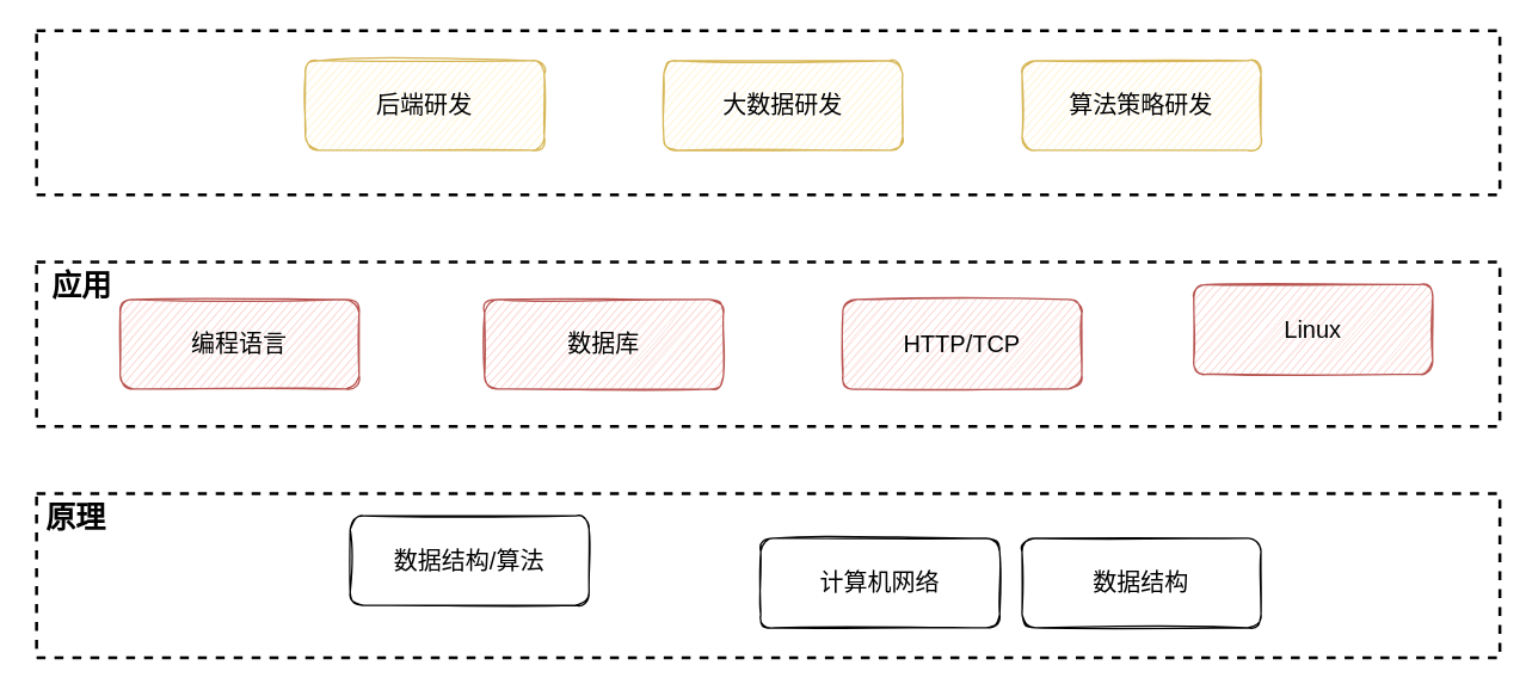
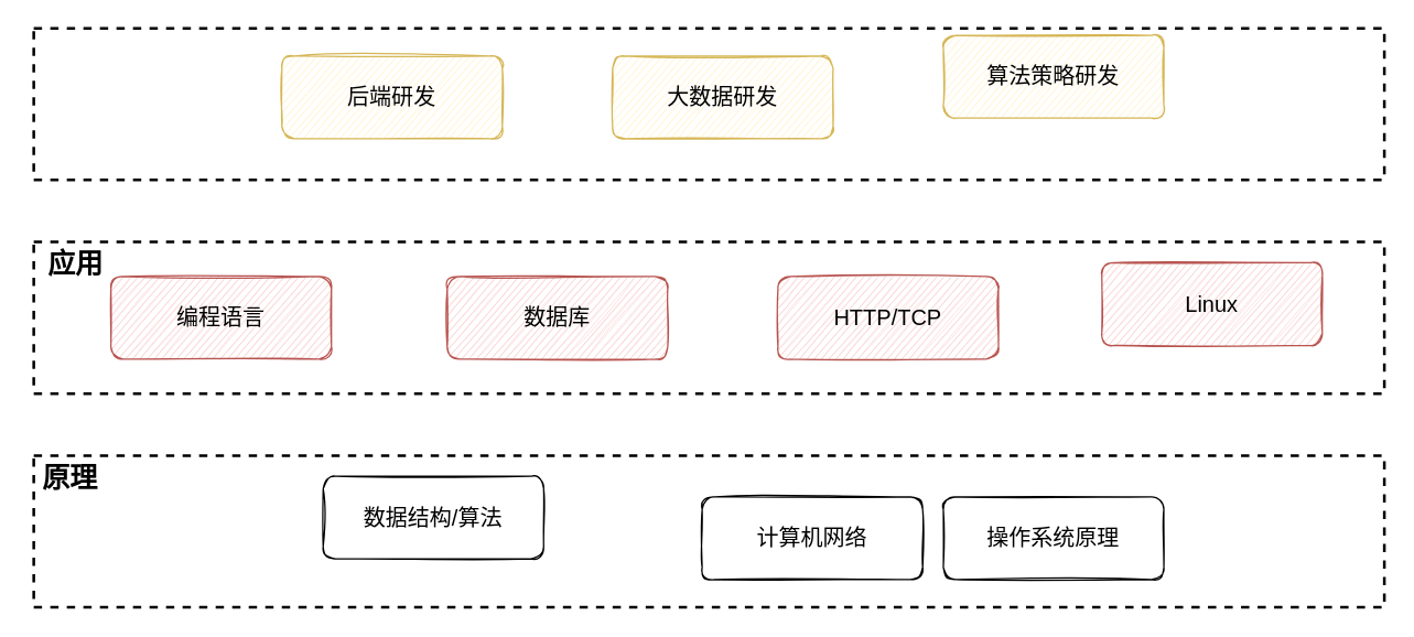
- <mxCell id="11" value="&lt;font style=&quot;font-size: 16px&quot;&gt;算法策略研发&lt;/font&gt;" style="whiteSpace=wrap;html=1;sketch=1;rounded=1;fillColor=#fff2cc;strokeColor=#d6b656;shadow=0;" parent="1" vertex="1"><mxGeometry x="684" y="40" width="160" height="60" as="geometry" /></mxCell>
+ <mxCell id="11" value="&lt;font style=&quot;font-size: 16px&quot;&gt;算法策略研发&lt;/font&gt;" style="whiteSpace=wrap;html=1;sketch=1;rounded=1;fillColor=#fff2cc;strokeColor=#d6b656;shadow=0;" parent="1" vertex="1"><mxGeometry x="684" y="25" width="160" height="60" as="geometry" /></mxCell>
- <mxCell id="10" value="数据结构" style="whiteSpace=wrap;html=1;sketch=1;rounded=1;fontSize=16;" parent="1" vertex="1"><mxGeometry x="684" y="360" width="160" height="60" as="geometry" /></mxCell>
+ <mxCell id="10" value="操作系统原理" style="whiteSpace=wrap;html=1;sketch=1;rounded=1;fontSize=16;" parent="1" vertex="1"><mxGeometry x="684" y="360" width="160" height="60" as="geometry" /></mxCell>
